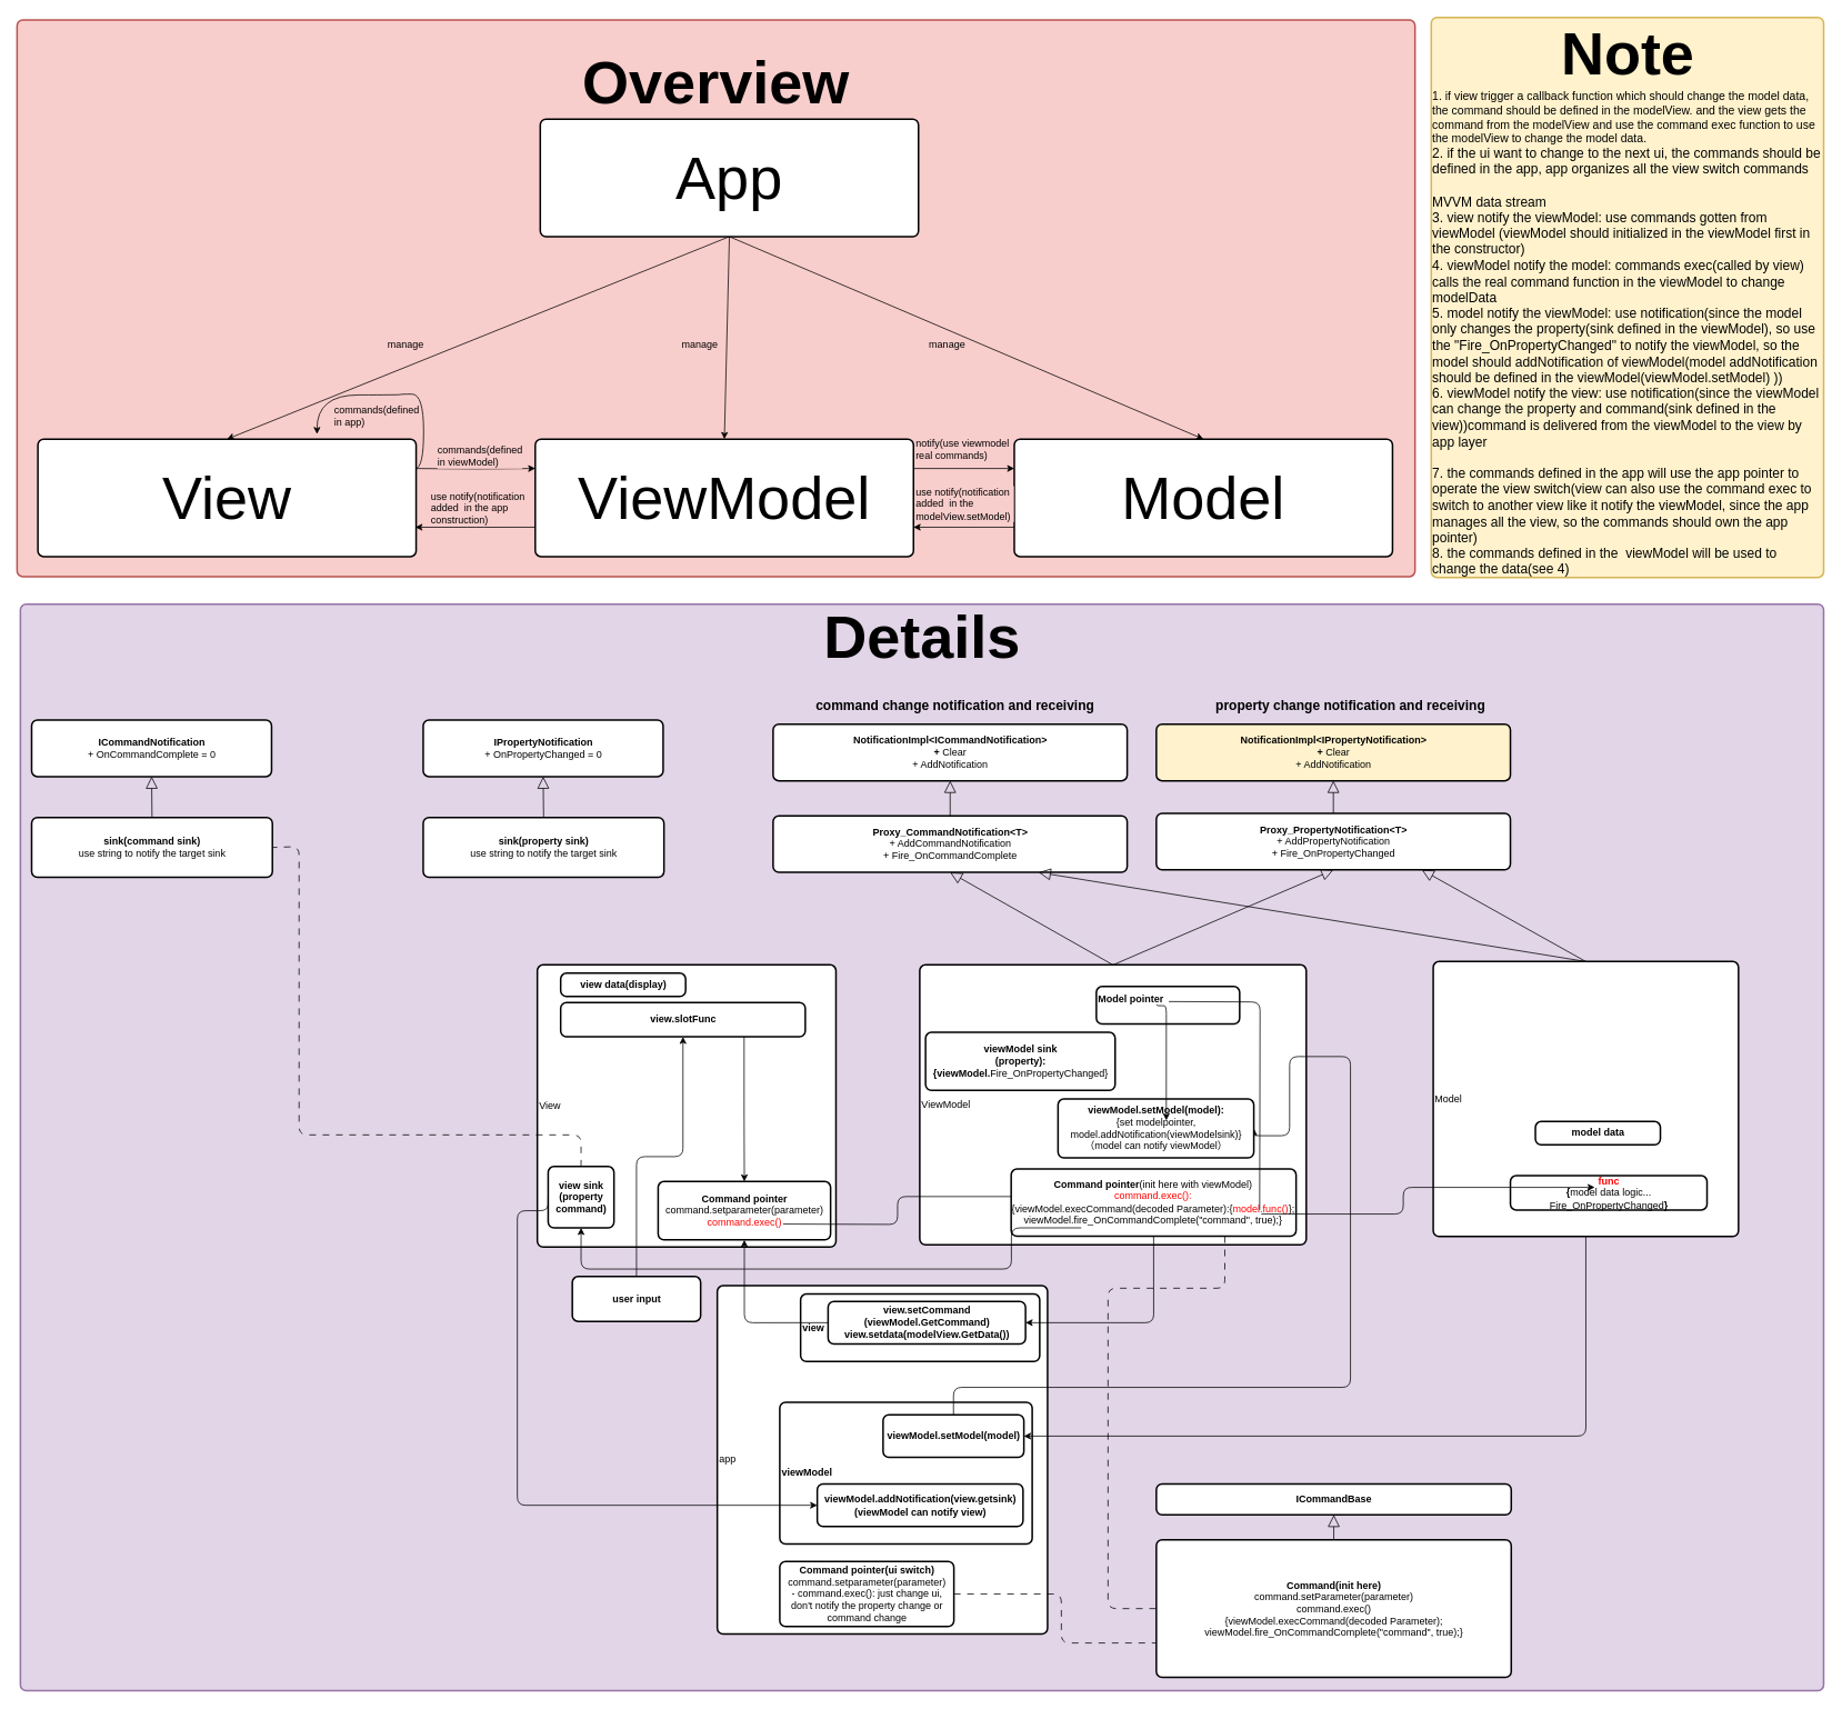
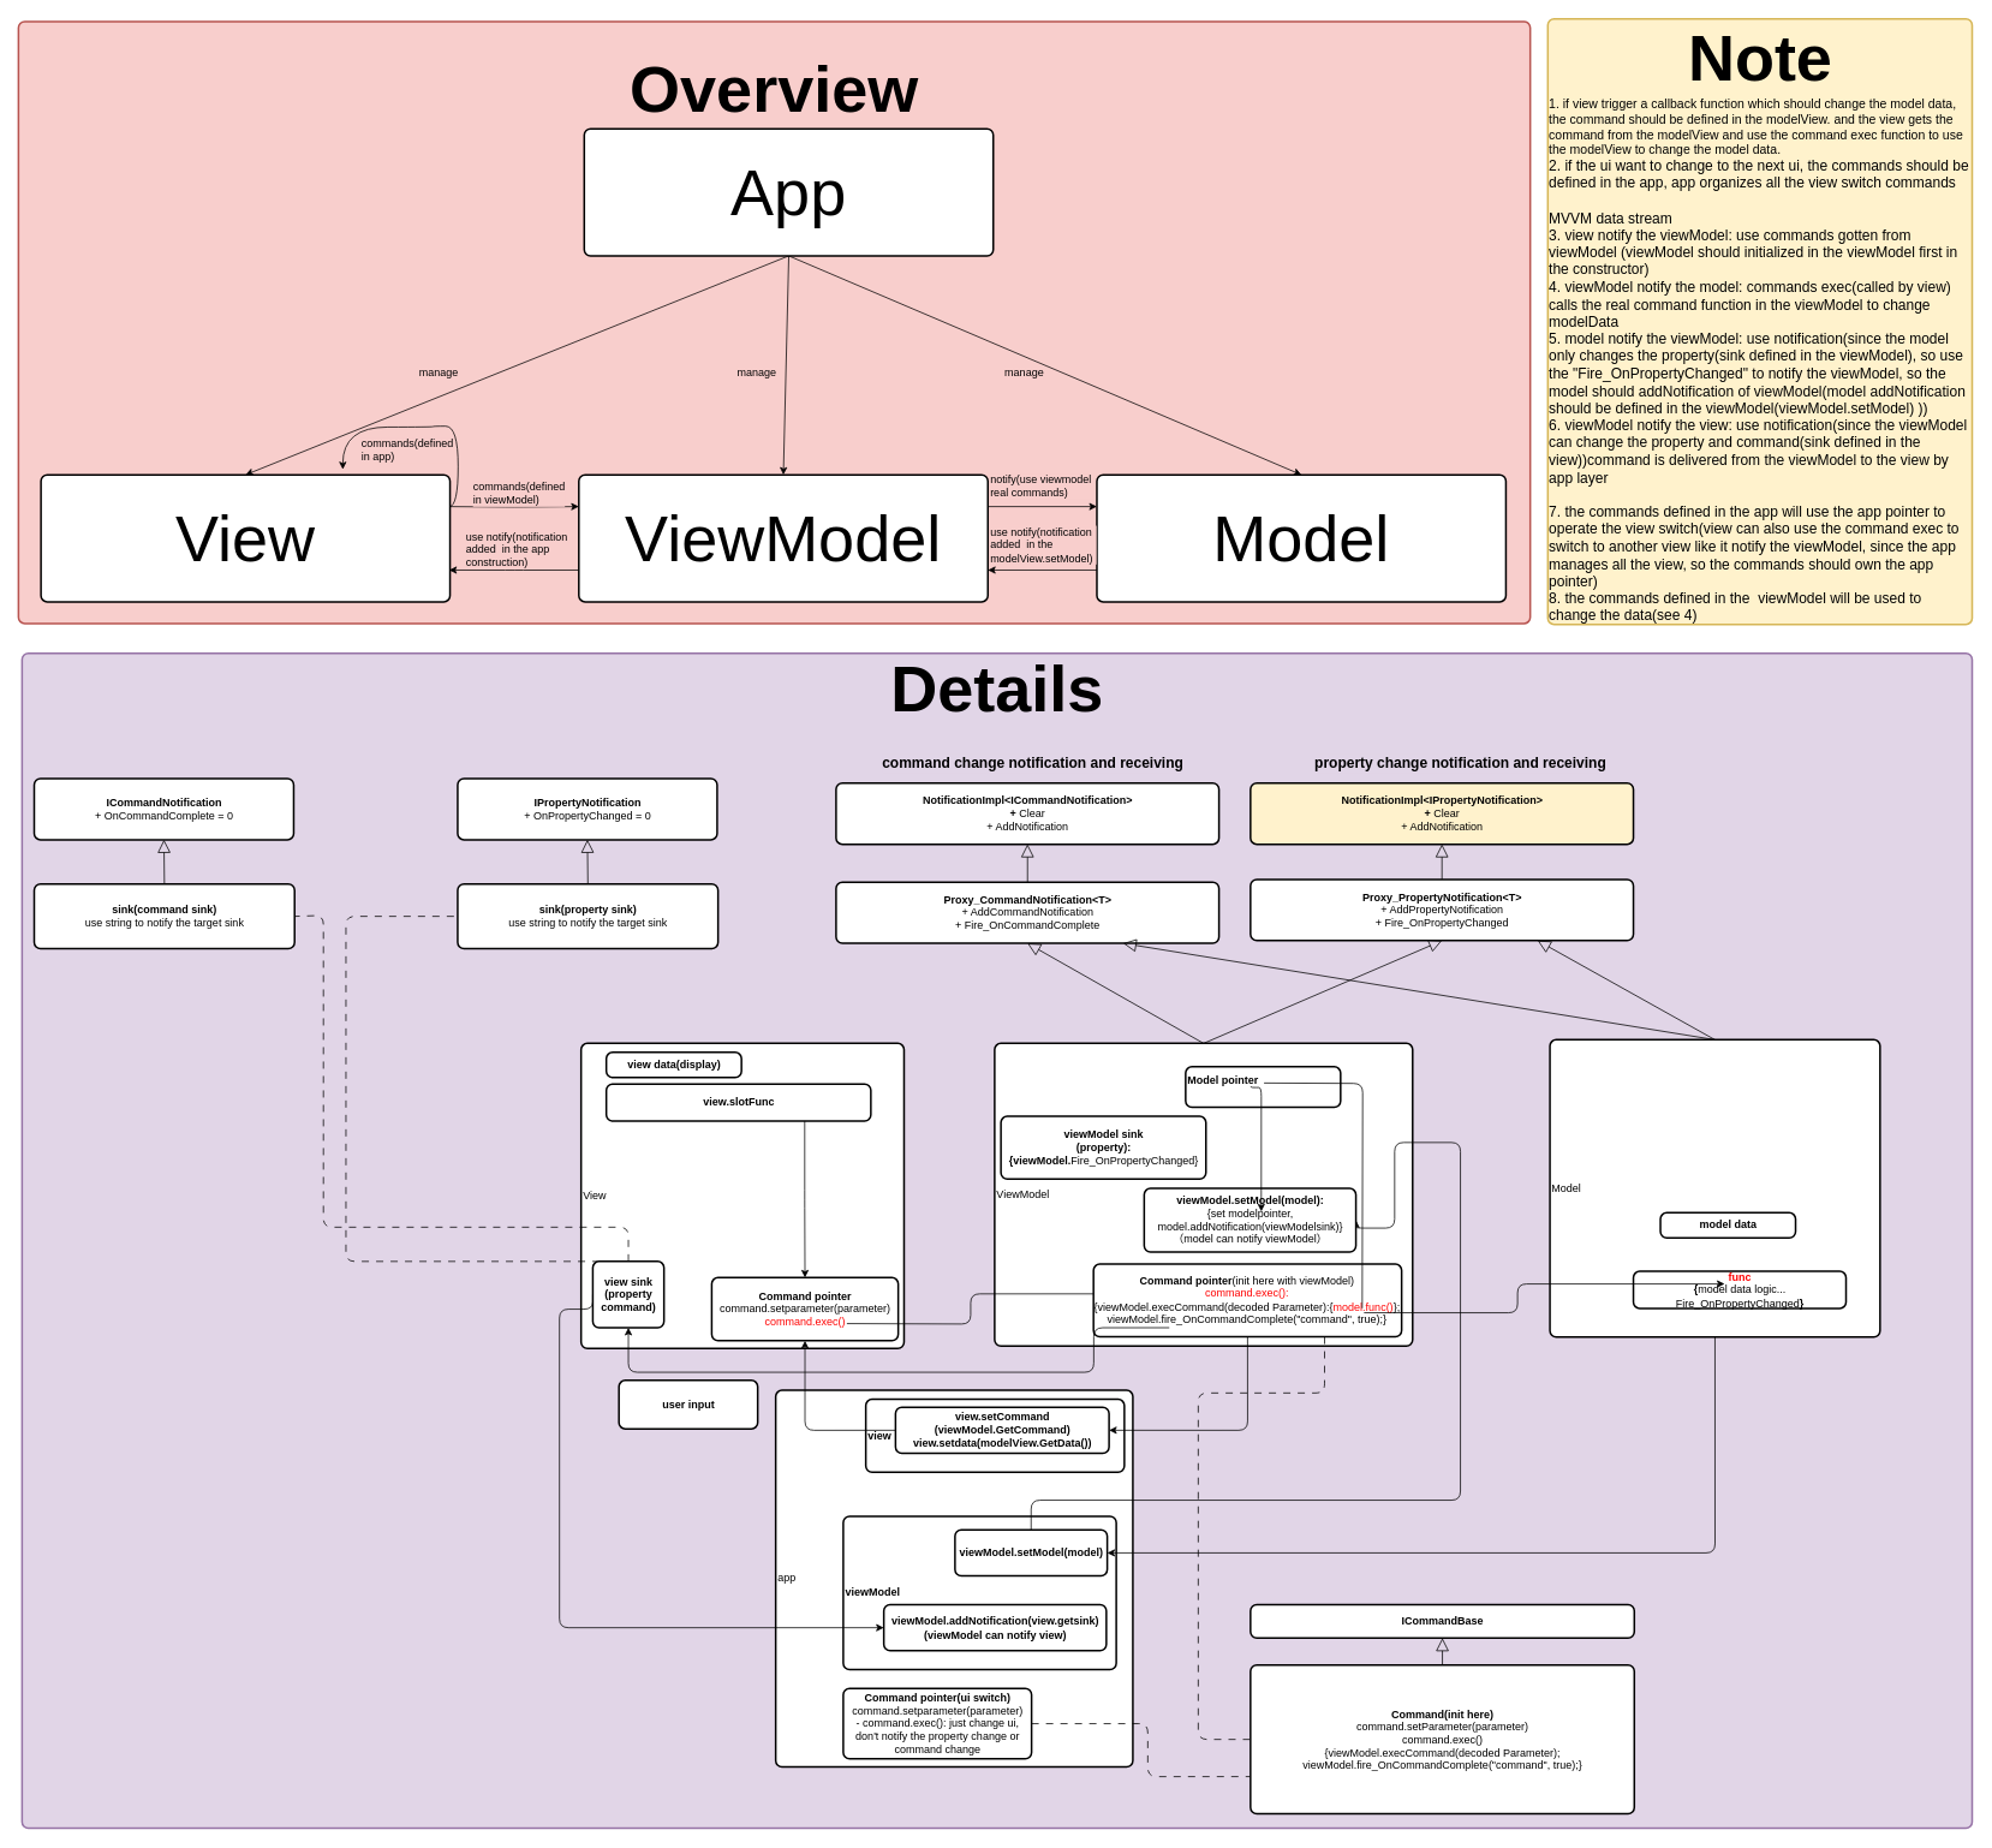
+ <mxCell id="38" style="edgeStyle=orthogonalEdgeStyle;html=1;exitX=0.5;exitY=0;exitDx=0;exitDy=0;fontFamily=Helvetica;fontColor=#000000;dashed=1;dashPattern=8 8;entryX=0;entryY=0.5;entryDx=0;entryDy=0;endArrow=none;endFill=0;" parent="1" source="39" target="41" edge="1"><mxGeometry relative="1" as="geometry"><mxPoint x="424.5" y="1077" as="targetPoint" /><Array as="points"><mxPoint x="383.5" y="1399" /><mxPoint x="383.5" y="1016" /></Array></mxGeometry></mxCell>
- <mxCell id="8" style="edgeStyle=orthogonalEdgeStyle;html=1;exitX=0.5;exitY=0;exitDx=0;exitDy=0;entryX=0.5;entryY=1;entryDx=0;entryDy=0;fontFamily=Helvetica;fontColor=#000000;endArrow=classic;endFill=1;" parent="1" source="9" target="6" edge="1"><mxGeometry relative="1" as="geometry" /></mxCell>
